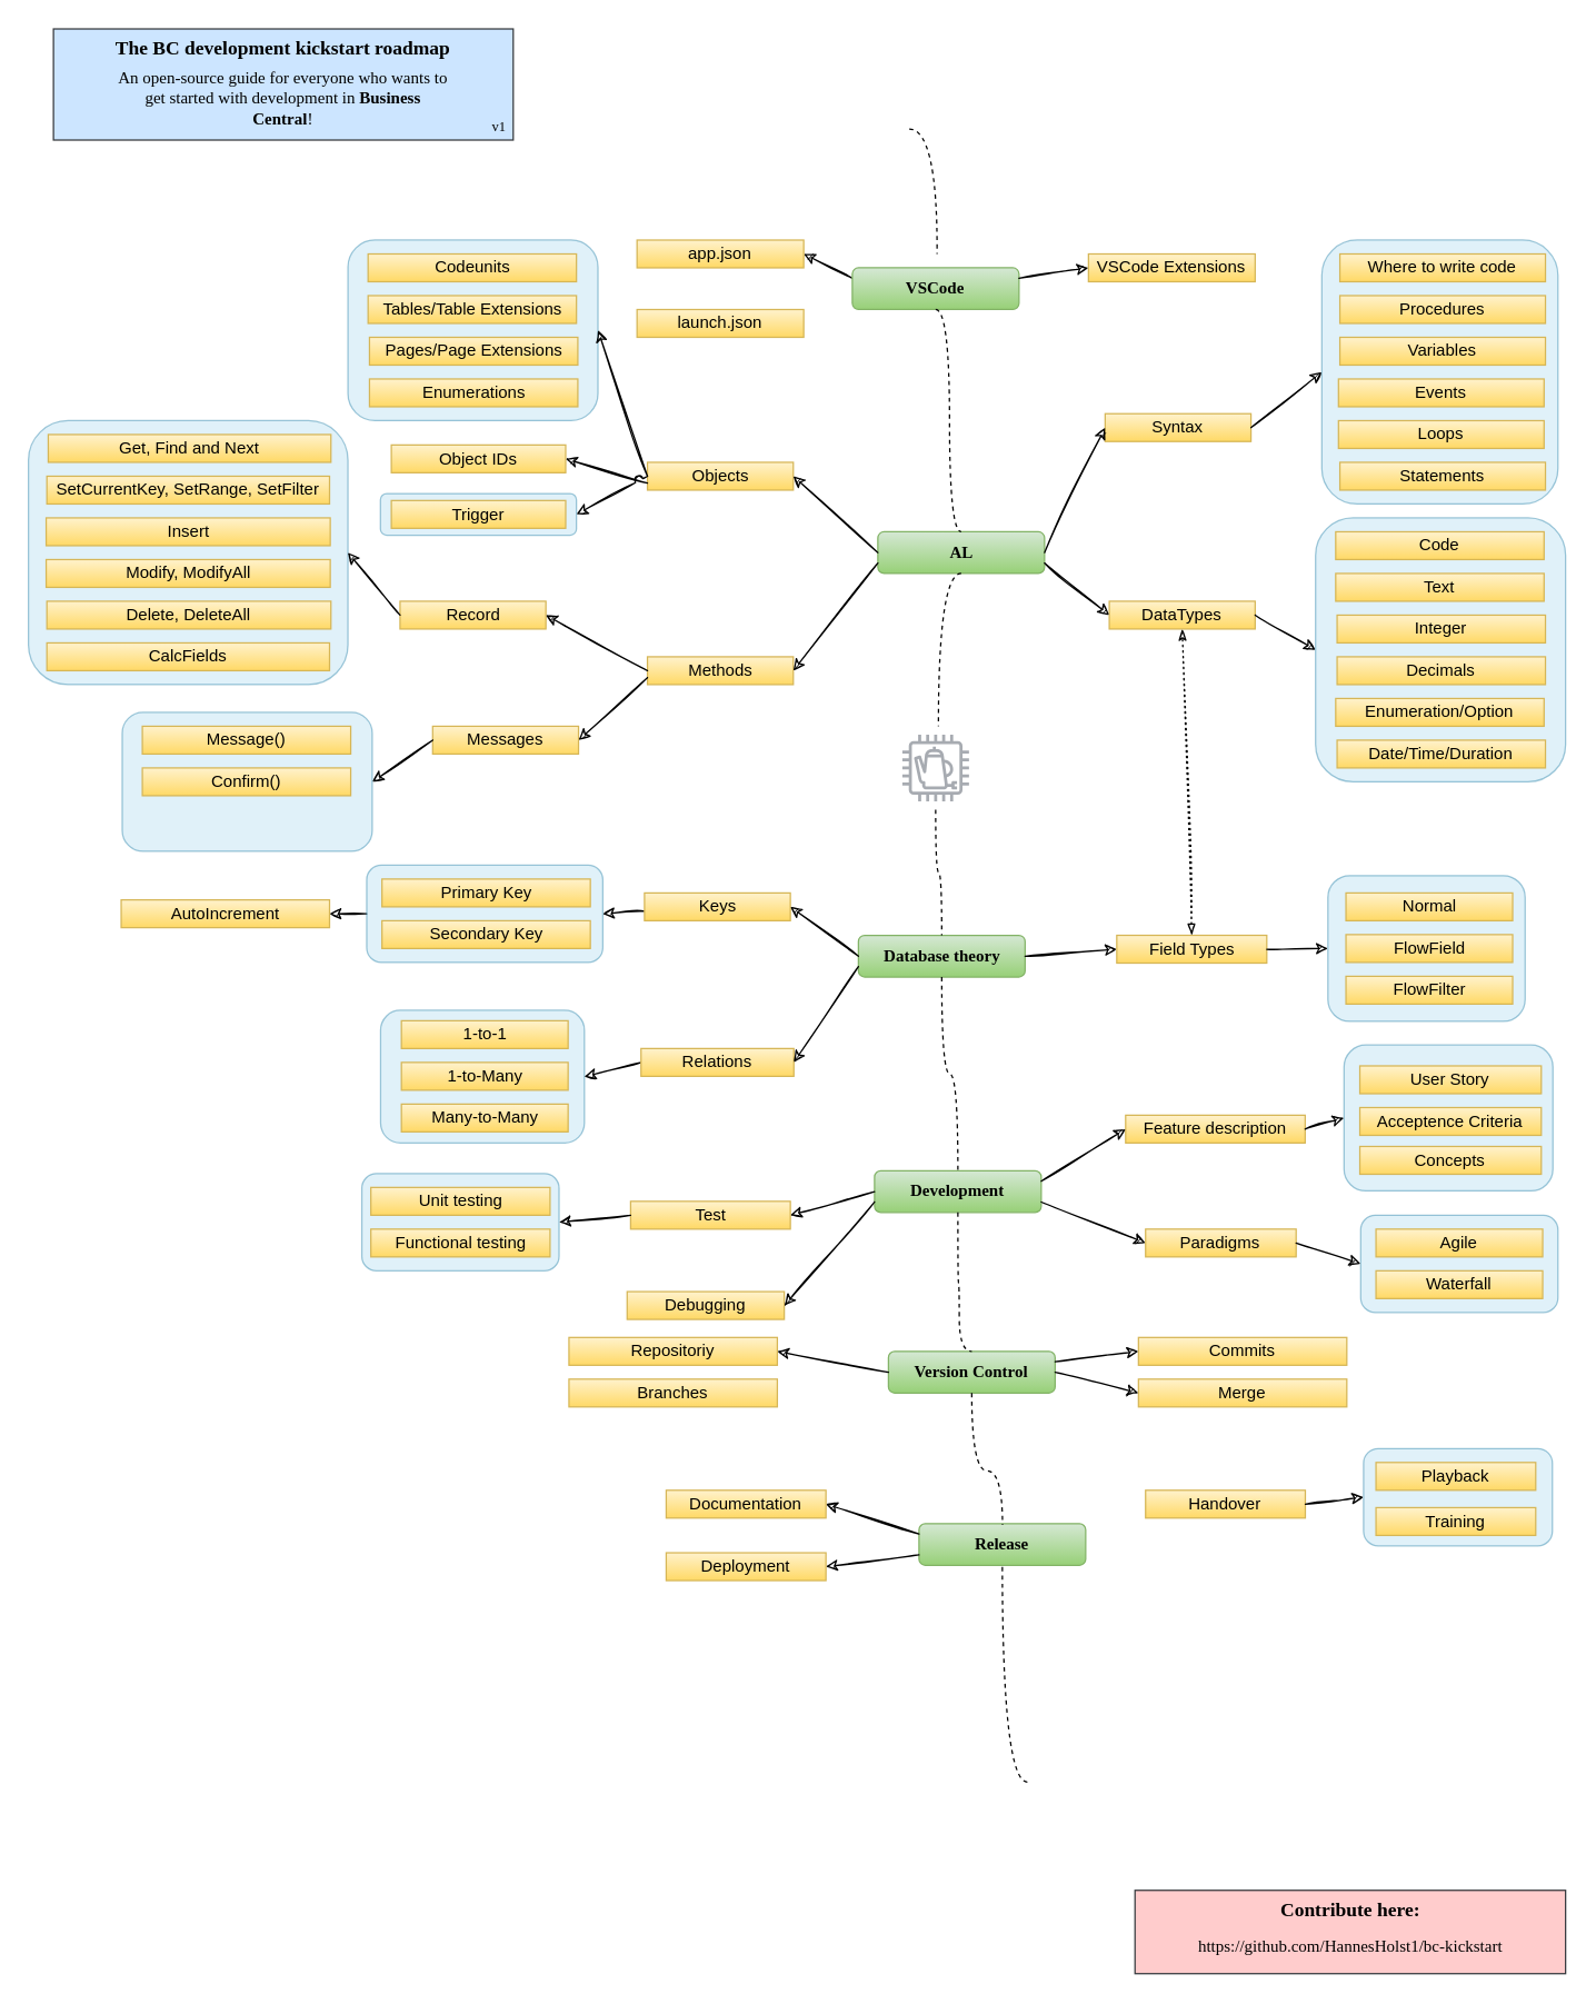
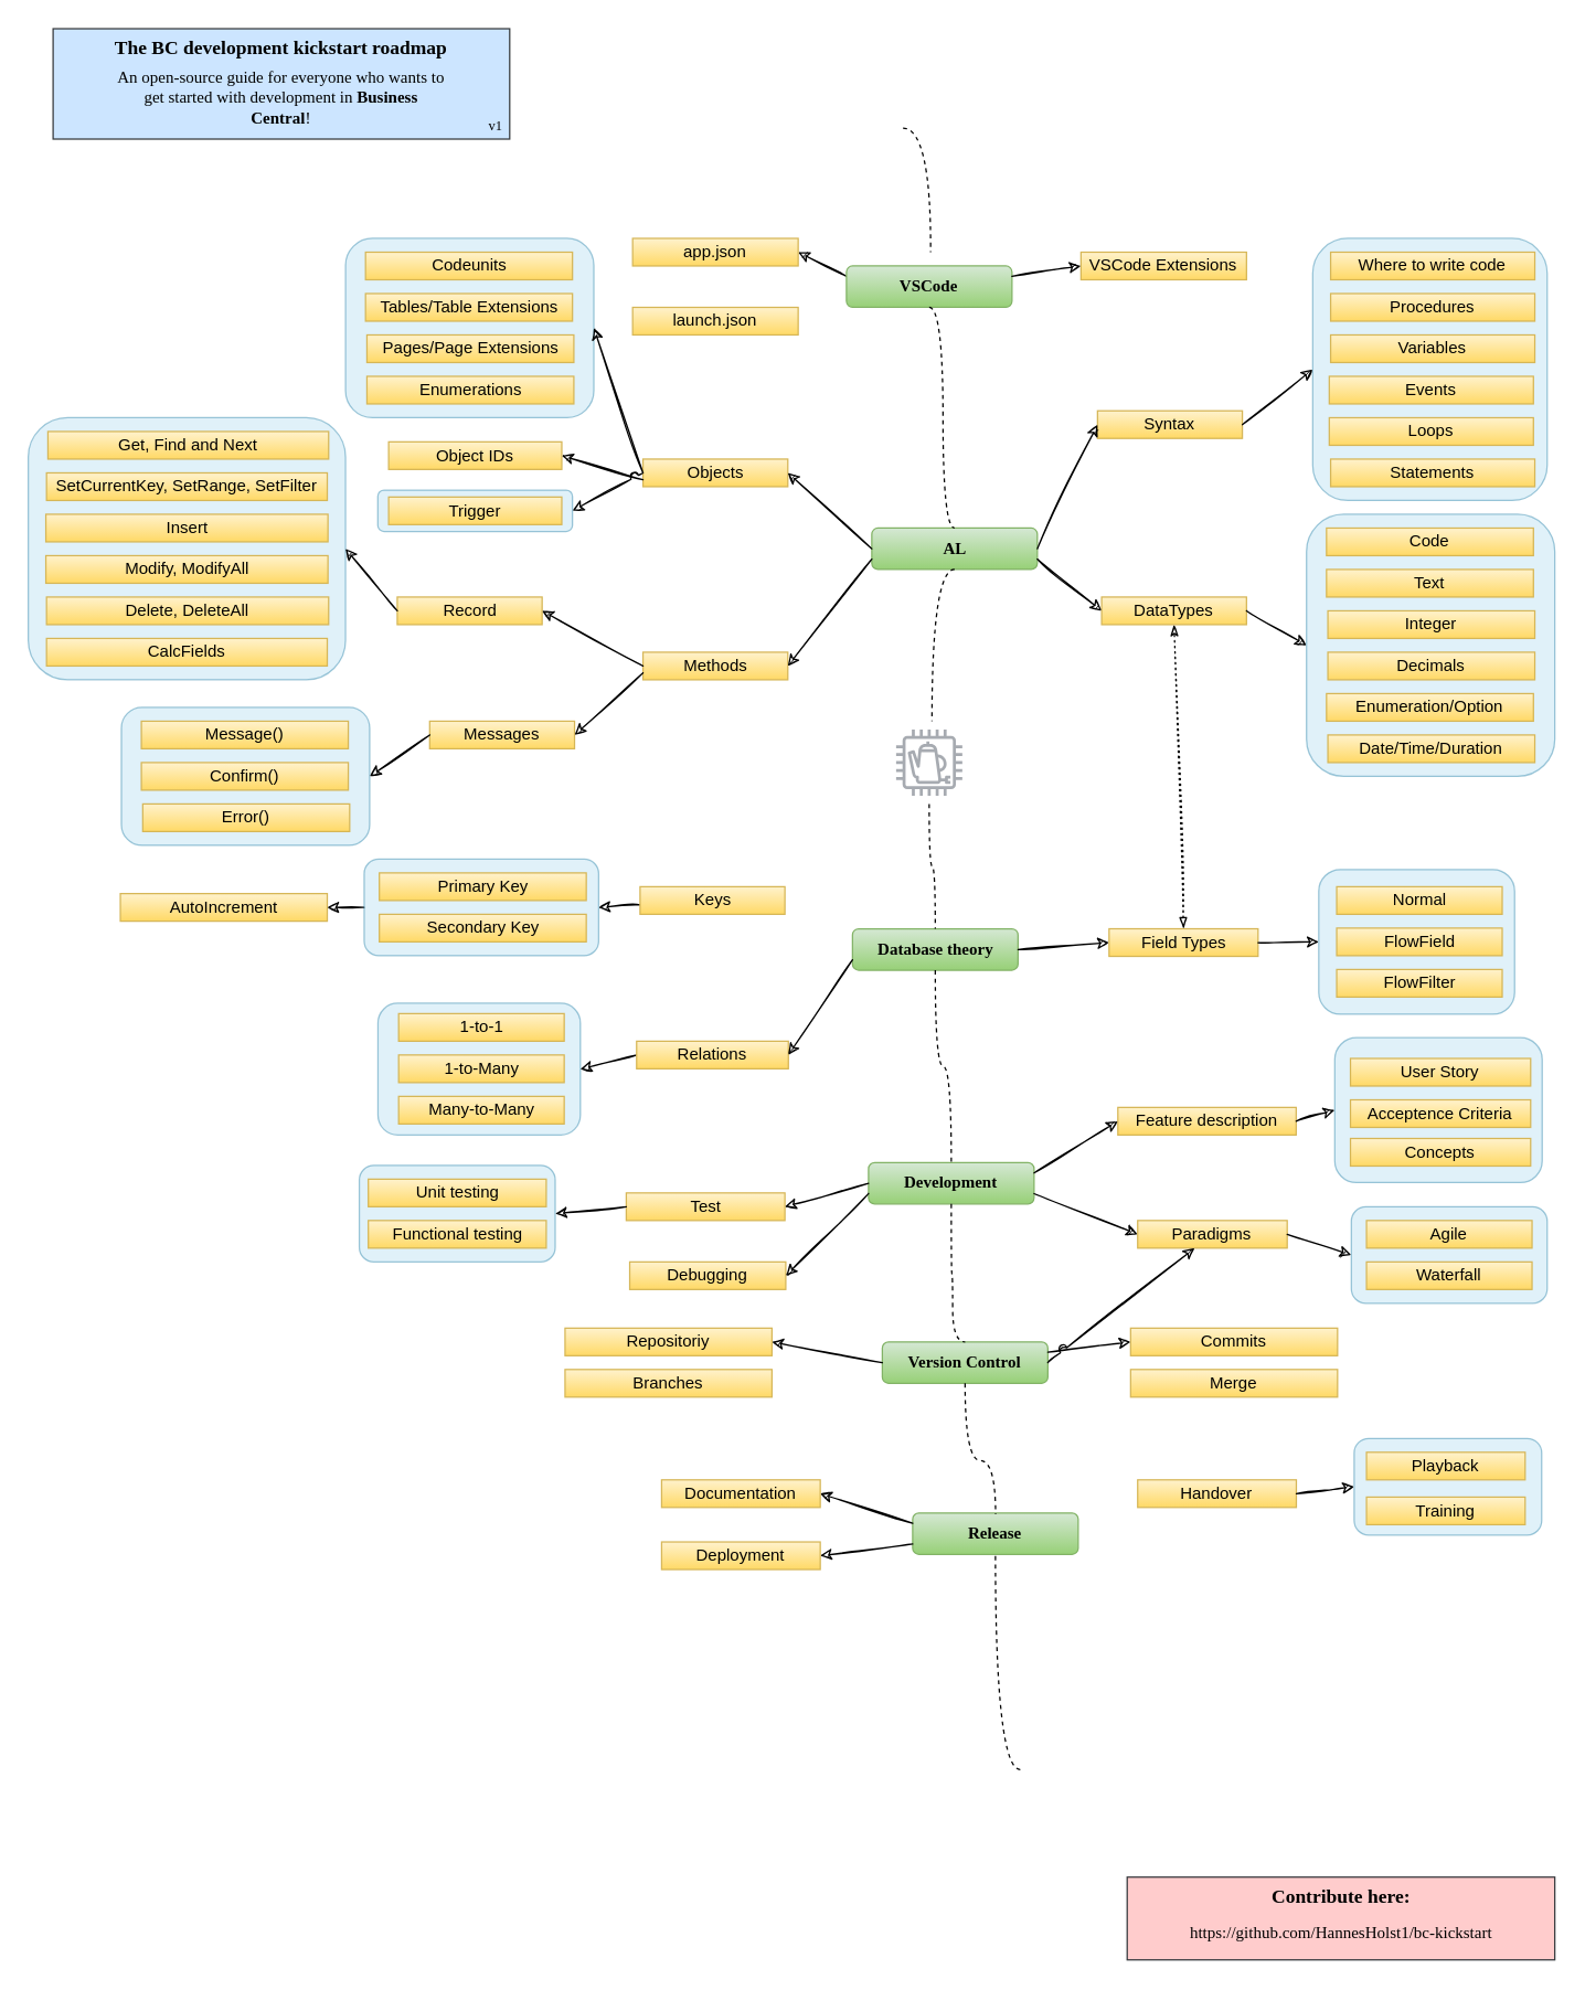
+ <mxCell id="102" value="Error()" style="rounded=0;whiteSpace=wrap;html=1;gradientColor=#ffd966;fillColor=#fff2cc;strokeColor=#d6b656;" parent="1" vertex="1"><mxGeometry x="103" y="582" width="150" height="20" as="geometry" /></mxCell>
- <mxCell id="77" value="" style="endArrow=classic;html=1;fontFamily=Verdana;fontColor=#000000;jumpStyle=arc;exitX=0;exitY=0.5;exitDx=0;exitDy=0;sketch=1;entryX=1;entryY=0.5;entryDx=0;entryDy=0;" parent="1" source="23" target="55" edge="1"><mxGeometry width="50" height="50" relative="1" as="geometry"><mxPoint x="659.25" y="652" as="sourcePoint" /><mxPoint x="600.25" y="634.5" as="targetPoint" /></mxGeometry></mxCell>
- <mxCell id="21" value="Debugging" style="rounded=0;whiteSpace=wrap;html=1;gradientColor=#ffd966;fillColor=#fff2cc;strokeColor=#d6b656;" parent="1" vertex="1"><mxGeometry x="451" y="929" width="113.12" height="20" as="geometry" /></mxCell>
+ <mxCell id="21" value="Debugging" style="rounded=0;whiteSpace=wrap;html=1;gradientColor=#ffd966;fillColor=#fff2cc;strokeColor=#d6b656;" parent="1" vertex="1"><mxGeometry x="456" y="914" width="113.12" height="20" as="geometry" /></mxCell>
- <mxCell id="127" value="" style="endArrow=classic;html=1;fontFamily=Verdana;fontColor=#000000;jumpStyle=arc;exitX=1;exitY=0.5;exitDx=0;exitDy=0;sketch=1;entryX=0;entryY=0.5;entryDx=0;entryDy=0;" parent="1" source="13" target="42" edge="1"><mxGeometry width="50" height="50" relative="1" as="geometry"><mxPoint x="740.5" y="1029.5" as="sourcePoint" /><mxPoint x="809.88" y="1022" as="targetPoint" /></mxGeometry></mxCell>
+ <mxCell id="127" value="" style="endArrow=classic;html=1;fontFamily=Verdana;fontColor=#000000;jumpStyle=arc;exitX=1;exitY=0.5;exitDx=0;exitDy=0;sketch=1;" parent="1" source="13" target="37" edge="1"><mxGeometry width="50" height="50" relative="1" as="geometry"><mxPoint x="740.5" y="1029.5" as="sourcePoint" /><mxPoint x="809.88" y="1022" as="targetPoint" /></mxGeometry></mxCell>
